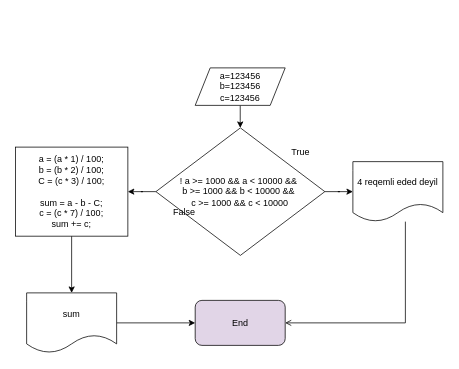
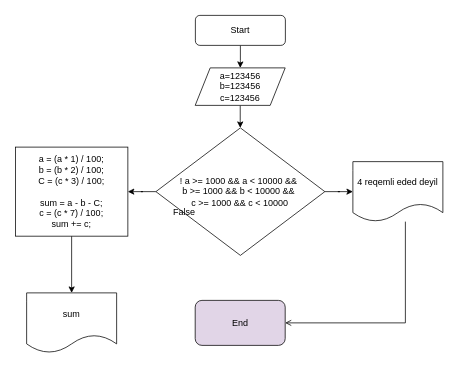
+ <mxCell id="3" value="Start" style="rounded=1;whiteSpace=wrap;html=1;" parent="1" vertex="1"><mxGeometry x="260" y="20" width="120" height="40" as="geometry" /></mxCell>
+ <mxCell id="2" style="edgeStyle=orthogonalEdgeStyle;rounded=0;orthogonalLoop=1;jettySize=auto;html=1;" parent="1" source="3" target="5" edge="1"><mxGeometry relative="1" as="geometry" /></mxCell>
- <mxCell id="14" value="True" style="text;html=1;align=center;verticalAlign=middle;resizable=0;points=[];autosize=1;strokeColor=none;fillColor=none;" parent="1" vertex="1"><mxGeometry x="380" y="192.5" width="40" height="20" as="geometry" /></mxCell>
- <mxCell id="16" style="edgeStyle=orthogonalEdgeStyle;rounded=0;orthogonalLoop=1;jettySize=auto;html=1;entryX=0;entryY=0.5;entryDx=0;entryDy=0;" parent="1" source="17" target="13" edge="1"><mxGeometry relative="1" as="geometry" /></mxCell>
